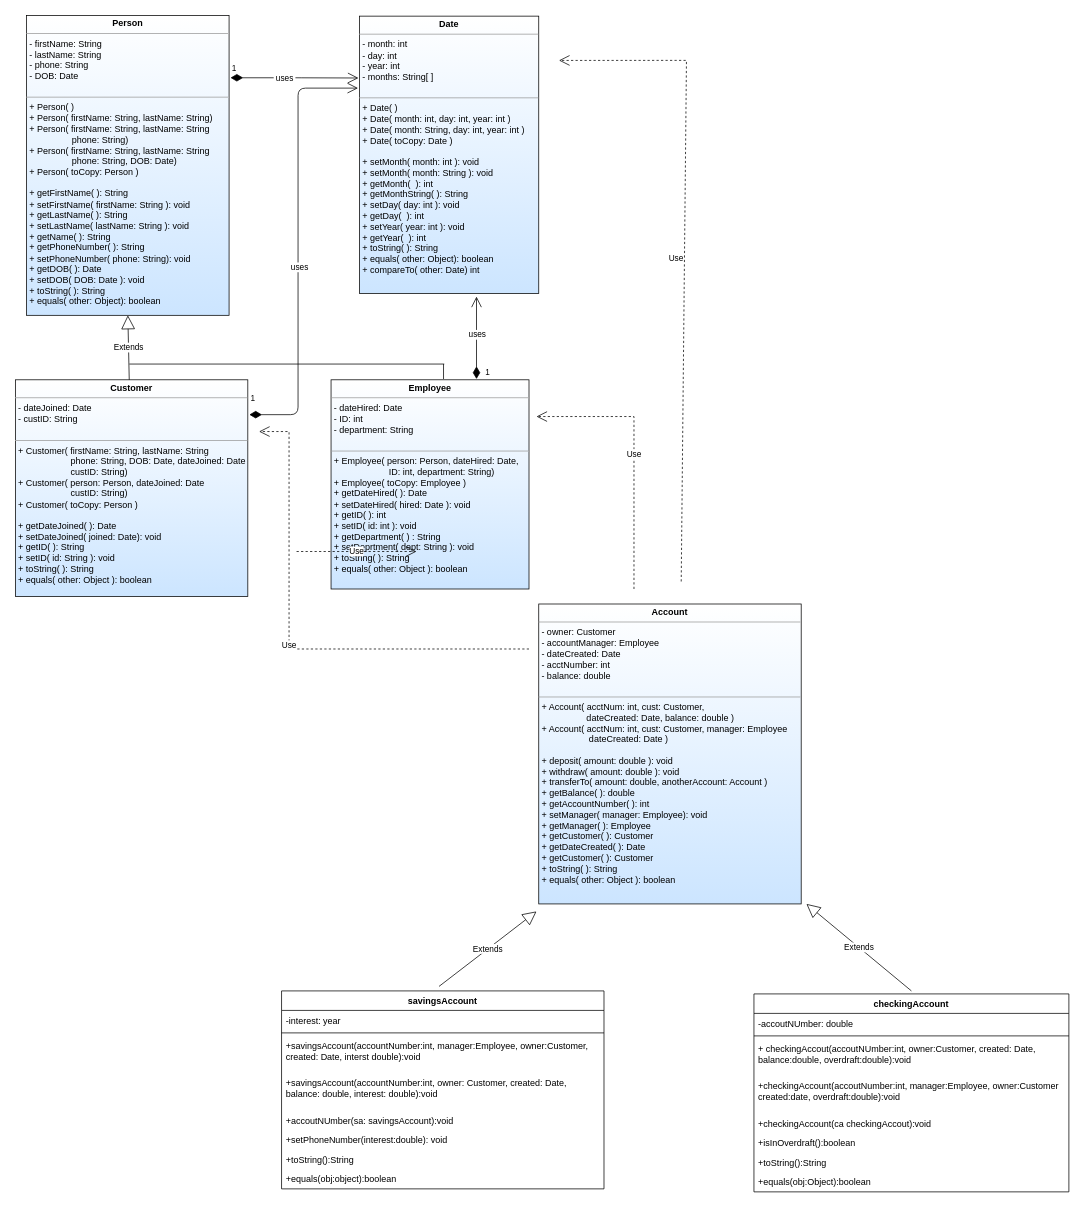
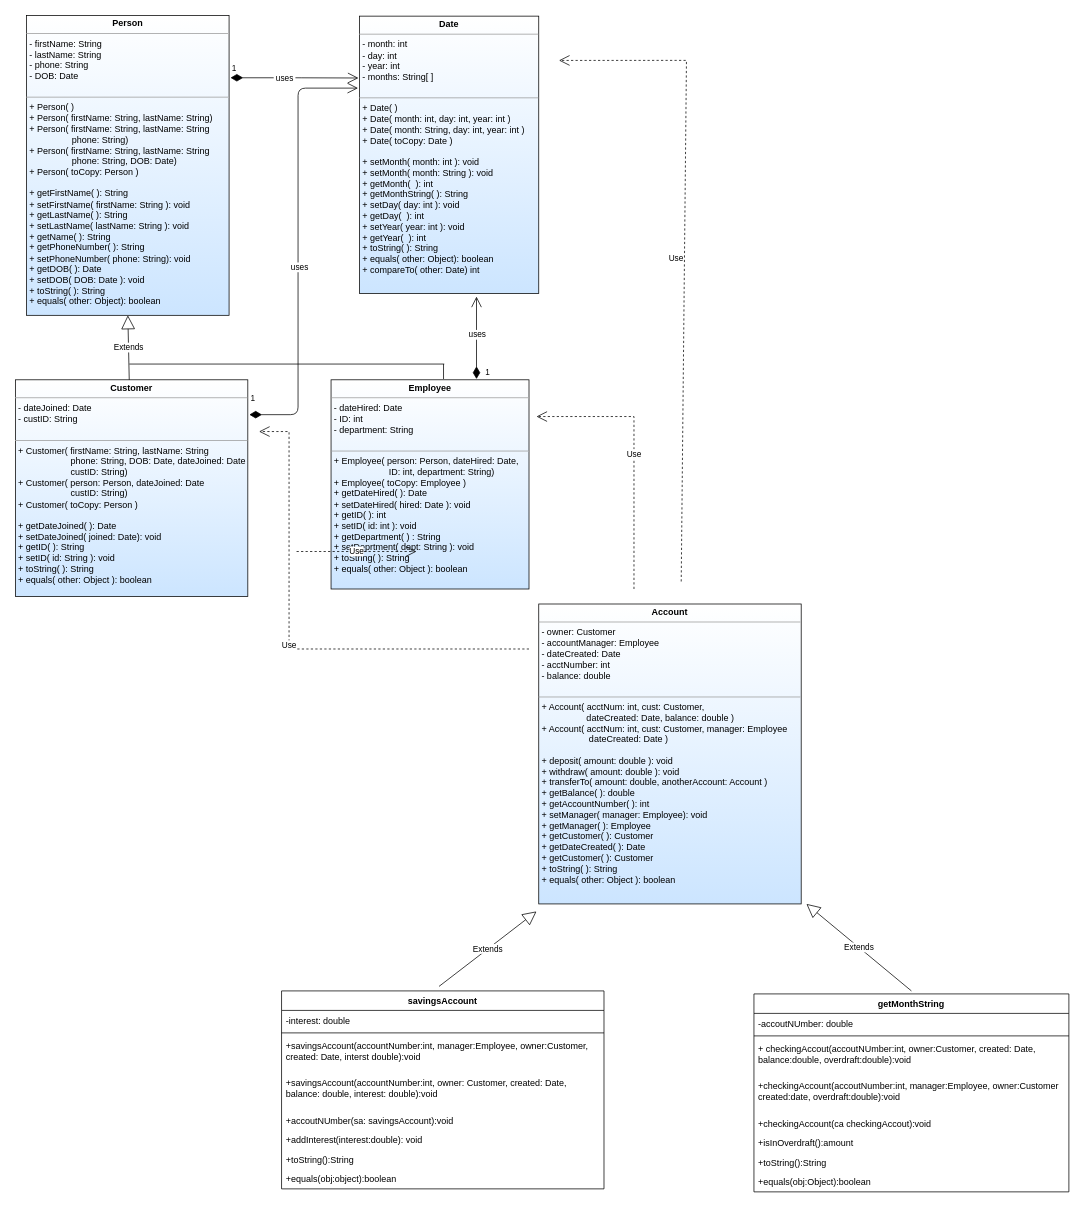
- <mxCell id="29" value="checkingAccount" style="swimlane;fontStyle=1;align=center;verticalAlign=top;childLayout=stackLayout;horizontal=1;startSize=26;horizontalStack=0;resizeParent=1;resizeParentMax=0;resizeLast=0;collapsible=1;marginBottom=0;" vertex="1" parent="1"><mxGeometry x="1005" y="1325" width="420" height="264" as="geometry" /></mxCell>
+ <mxCell id="29" value="getMonthString" style="swimlane;fontStyle=1;align=center;verticalAlign=top;childLayout=stackLayout;horizontal=1;startSize=26;horizontalStack=0;resizeParent=1;resizeParentMax=0;resizeLast=0;collapsible=1;marginBottom=0;" vertex="1" parent="1"><mxGeometry x="1005" y="1325" width="420" height="264" as="geometry" /></mxCell>
- <mxCell id="21" value="-interest: year" style="text;strokeColor=none;fillColor=none;align=left;verticalAlign=top;spacingLeft=4;spacingRight=4;overflow=hidden;rotatable=0;points=[[0,0.5],[1,0.5]];portConstraint=eastwest;" vertex="1" parent="20"><mxGeometry y="26" width="430" height="26" as="geometry" /></mxCell>
+ <mxCell id="21" value="-interest: double" style="text;strokeColor=none;fillColor=none;align=left;verticalAlign=top;spacingLeft=4;spacingRight=4;overflow=hidden;rotatable=0;points=[[0,0.5],[1,0.5]];portConstraint=eastwest;" vertex="1" parent="20"><mxGeometry y="26" width="430" height="26" as="geometry" /></mxCell>
- <mxCell id="26" value="+setPhoneNumber(interest:double): void" style="text;strokeColor=none;fillColor=none;align=left;verticalAlign=top;spacingLeft=4;spacingRight=4;overflow=hidden;rotatable=0;points=[[0,0.5],[1,0.5]];portConstraint=eastwest;" vertex="1" parent="20"><mxGeometry y="186" width="430" height="26" as="geometry" /></mxCell>
+ <mxCell id="26" value="+addInterest(interest:double): void" style="text;strokeColor=none;fillColor=none;align=left;verticalAlign=top;spacingLeft=4;spacingRight=4;overflow=hidden;rotatable=0;points=[[0,0.5],[1,0.5]];portConstraint=eastwest;" vertex="1" parent="20"><mxGeometry y="186" width="430" height="26" as="geometry" /></mxCell>
- <mxCell id="35" value="+isInOverdraft():boolean" style="text;strokeColor=none;fillColor=none;align=left;verticalAlign=top;spacingLeft=4;spacingRight=4;overflow=hidden;rotatable=0;points=[[0,0.5],[1,0.5]];portConstraint=eastwest;" vertex="1" parent="29"><mxGeometry y="186" width="420" height="26" as="geometry" /></mxCell>
+ <mxCell id="35" value="+isInOverdraft():amount" style="text;strokeColor=none;fillColor=none;align=left;verticalAlign=top;spacingLeft=4;spacingRight=4;overflow=hidden;rotatable=0;points=[[0,0.5],[1,0.5]];portConstraint=eastwest;" vertex="1" parent="29"><mxGeometry y="186" width="420" height="26" as="geometry" /></mxCell>
